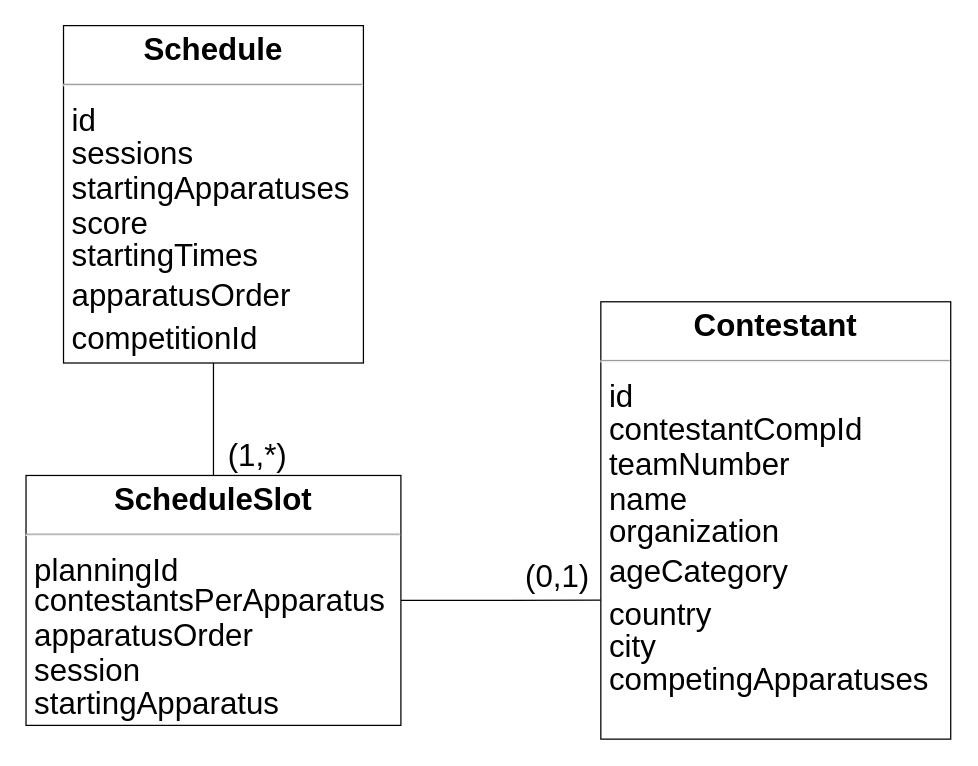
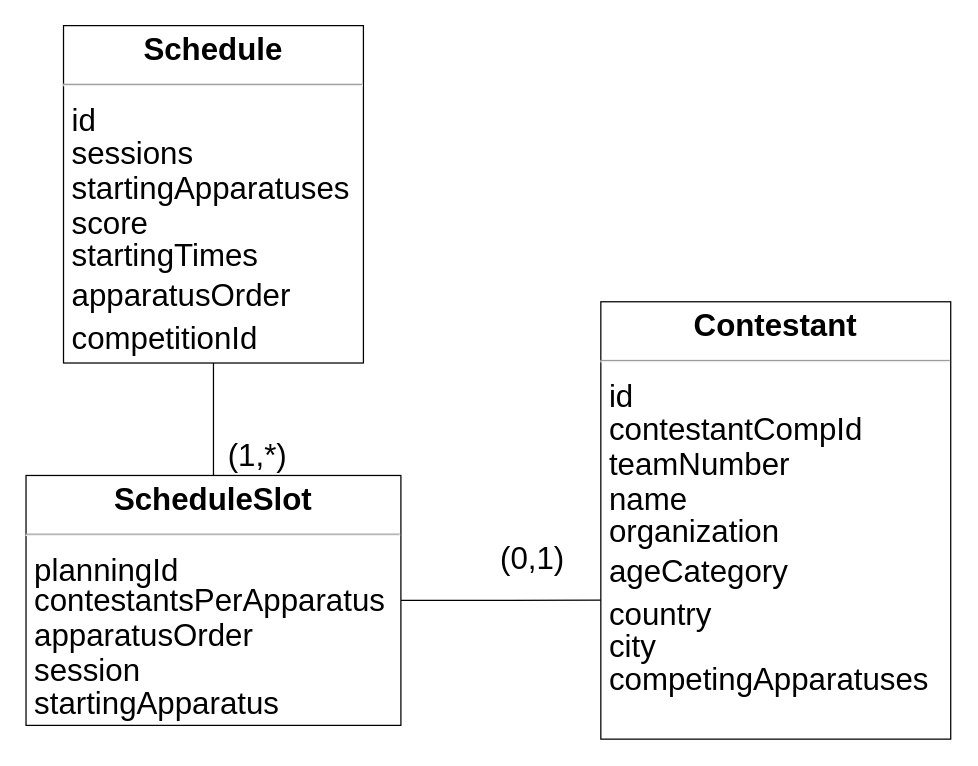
- <mxCell id="8" value="&lt;font style=&quot;font-size: 25px;&quot;&gt;(0,1)&lt;/font&gt;" style="text;html=1;align=center;verticalAlign=middle;resizable=0;points=[];autosize=1;strokeColor=none;fillColor=none;" vertex="1" parent="1"><mxGeometry x="410" y="440" width="70" height="40" as="geometry" /></mxCell>
+ <mxCell id="8" value="&lt;font style=&quot;font-size: 25px;&quot;&gt;(0,1)&lt;/font&gt;" style="text;html=1;align=center;verticalAlign=middle;resizable=0;points=[];autosize=1;strokeColor=none;fillColor=none;" vertex="1" parent="1"><mxGeometry x="390" y="425" width="70" height="40" as="geometry" /></mxCell>
